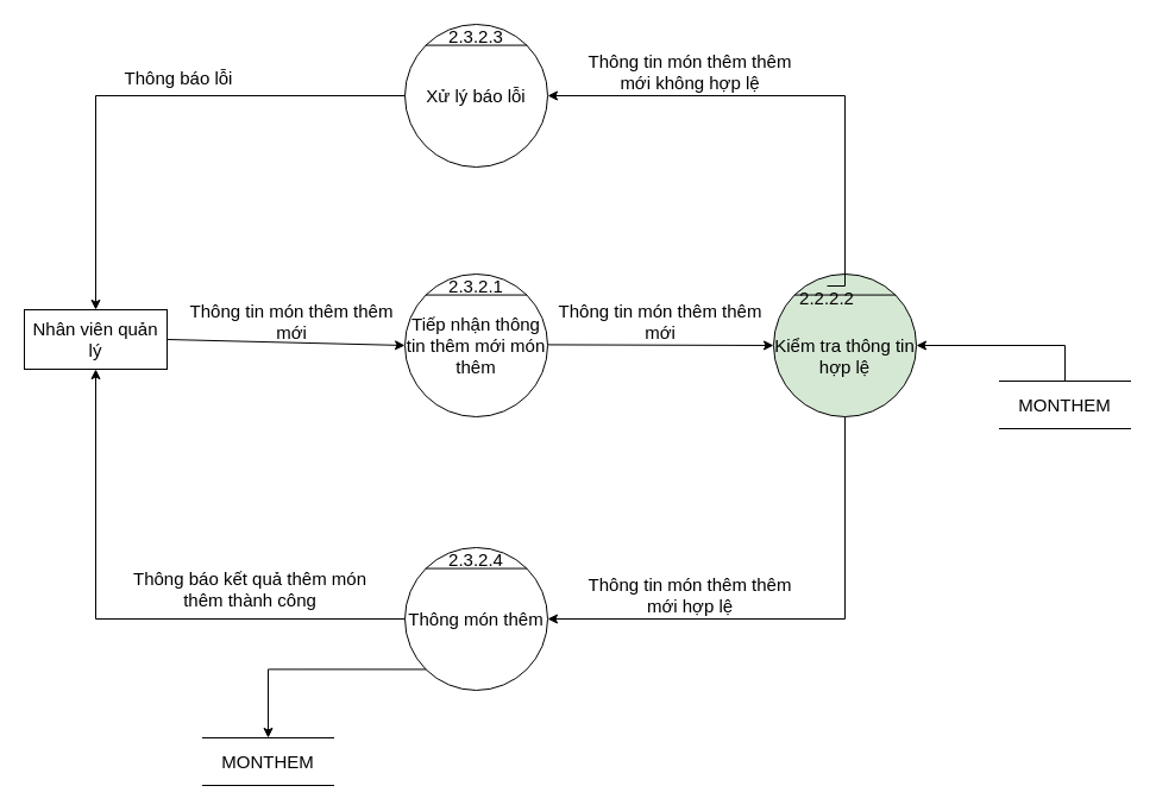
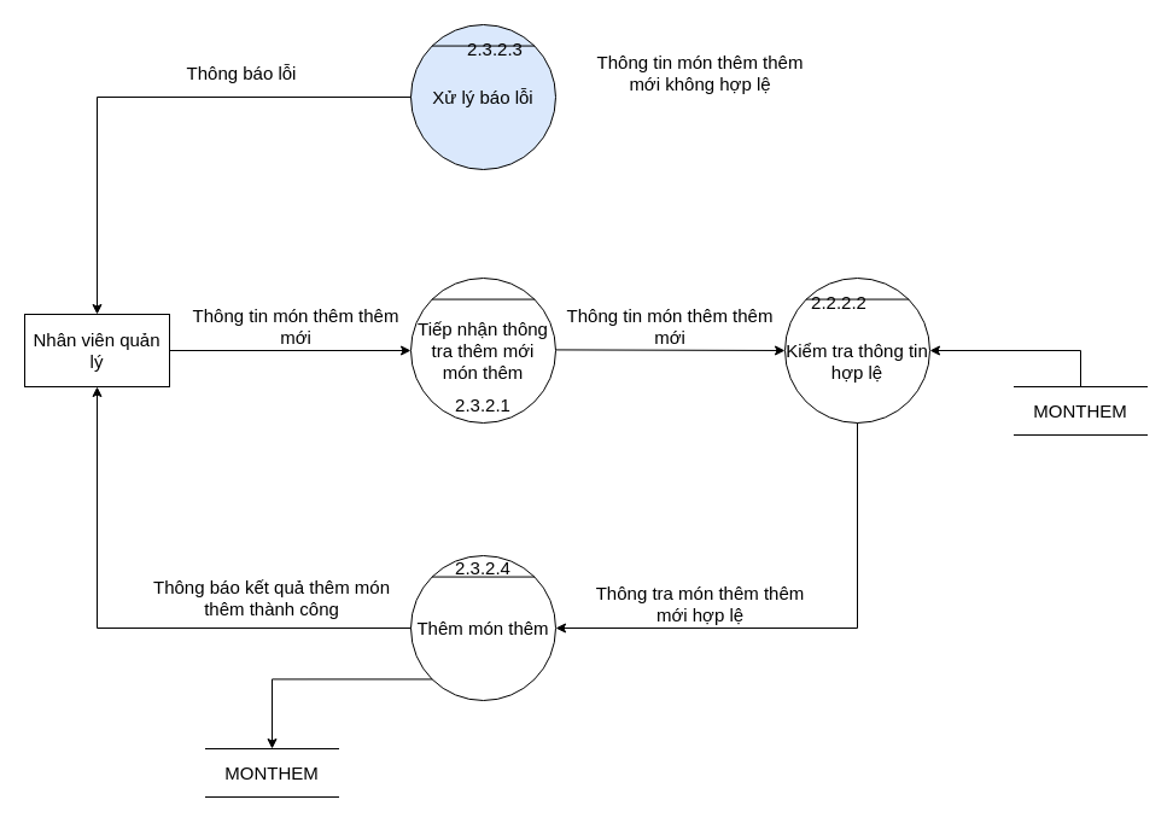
- <mxCell id="22" value="2.3.2.3" style="text;html=1;strokeColor=none;fillColor=none;align=center;verticalAlign=middle;whiteSpace=wrap;rounded=0;fontSize=15;" parent="1" vertex="1"><mxGeometry x="380" y="20" width="40" height="20" as="geometry" /></mxCell>
+ <mxCell id="22" value="2.3.2.3" style="text;html=1;strokeColor=none;fillColor=none;align=center;verticalAlign=middle;whiteSpace=wrap;rounded=0;fontSize=15;" parent="1" vertex="1"><mxGeometry x="390" y="30" width="40" height="20" as="geometry" /></mxCell>
- <mxCell id="26" value="Thông báo lỗi" style="text;html=1;strokeColor=none;fillColor=none;align=center;verticalAlign=middle;whiteSpace=wrap;rounded=0;fontSize=15;" parent="1" vertex="1"><mxGeometry x="50" y="45" width="200" height="40" as="geometry" /></mxCell>
+ <mxCell id="26" value="Thông báo lỗi" style="text;html=1;strokeColor=none;fillColor=none;align=center;verticalAlign=middle;whiteSpace=wrap;rounded=0;fontSize=15;" parent="1" vertex="1"><mxGeometry x="100" y="40" width="200" height="40" as="geometry" /></mxCell>
- <mxCell id="20" value="Xử lý báo lỗi" style="ellipse;whiteSpace=wrap;html=1;aspect=fixed;fontSize=15;" parent="1" vertex="1"><mxGeometry x="340" y="20" width="120" height="120" as="geometry" /></mxCell>
+ <mxCell id="20" value="Xử lý báo lỗi" style="ellipse;whiteSpace=wrap;html=1;aspect=fixed;fontSize=15;fillColor=#dae8fc;" parent="1" vertex="1"><mxGeometry x="340" y="20" width="120" height="120" as="geometry" /></mxCell>
- <mxCell id="23" value="" style="edgeStyle=segmentEdgeStyle;endArrow=classic;html=1;rounded=0;exitX=0.5;exitY=0;exitDx=0;exitDy=0;entryX=1;entryY=0.5;entryDx=0;entryDy=0;" parent="1" source="10" target="20" edge="1"><mxGeometry width="50" height="50" relative="1" as="geometry"><mxPoint x="540" y="310" as="sourcePoint" /><mxPoint x="590" y="260" as="targetPoint" /><Array as="points"><mxPoint x="710" y="80" /></Array></mxGeometry></mxCell>
- <mxCell id="4" value="2.3.2.1" style="text;html=1;strokeColor=none;fillColor=none;align=center;verticalAlign=middle;whiteSpace=wrap;rounded=0;fontSize=15;" parent="1" vertex="1"><mxGeometry x="380" y="230" width="40" height="20" as="geometry" /></mxCell>
+ <mxCell id="4" value="2.3.2.1" style="text;html=1;strokeColor=none;fillColor=none;align=center;verticalAlign=middle;whiteSpace=wrap;rounded=0;fontSize=15;" parent="1" vertex="1"><mxGeometry x="380" y="325" width="40" height="20" as="geometry" /></mxCell>
- <mxCell id="5" value="Nhân viên quản lý" style="rounded=0;whiteSpace=wrap;html=1;fontSize=15;" parent="1" vertex="1"><mxGeometry x="20" y="260" width="120" height="50" as="geometry" /></mxCell>
+ <mxCell id="5" value="Nhân viên quản lý" style="rounded=0;whiteSpace=wrap;html=1;fontSize=15;" parent="1" vertex="1"><mxGeometry x="20" y="260" width="120" height="60" as="geometry" /></mxCell>
- <mxCell id="2" value="Tiếp nhận thông tin thêm mới món thêm" style="ellipse;whiteSpace=wrap;html=1;aspect=fixed;fontSize=15;" parent="1" vertex="1"><mxGeometry x="340" y="230" width="120" height="120" as="geometry" /></mxCell>
+ <mxCell id="2" value="Tiếp nhận thông tra thêm mới món thêm" style="ellipse;whiteSpace=wrap;html=1;aspect=fixed;fontSize=15;" parent="1" vertex="1"><mxGeometry x="340" y="230" width="120" height="120" as="geometry" /></mxCell>
- <mxCell id="8" value="&lt;br&gt;Kiểm tra thông tin hợp lệ" style="ellipse;whiteSpace=wrap;html=1;aspect=fixed;fontSize=15;fillColor=#d5e8d4;" parent="1" vertex="1"><mxGeometry x="650" y="230" width="120" height="120" as="geometry" /></mxCell>
+ <mxCell id="8" value="&lt;br&gt;Kiểm tra thông tin hợp lệ" style="ellipse;whiteSpace=wrap;html=1;aspect=fixed;fontSize=15;" parent="1" vertex="1"><mxGeometry x="650" y="230" width="120" height="120" as="geometry" /></mxCell>
- <mxCell id="19" value="Thông báo kết quả thêm món thêm thành công" style="text;html=1;strokeColor=none;fillColor=none;align=center;verticalAlign=middle;whiteSpace=wrap;rounded=0;fontSize=15;" parent="1" vertex="1"><mxGeometry x="110" y="470" width="200" height="50" as="geometry" /></mxCell>
+ <mxCell id="19" value="Thông báo kết quả thêm món thêm thành công" style="text;html=1;strokeColor=none;fillColor=none;align=center;verticalAlign=middle;whiteSpace=wrap;rounded=0;fontSize=15;" parent="1" vertex="1"><mxGeometry x="125" y="470" width="200" height="50" as="geometry" /></mxCell>
- <mxCell id="17" value="Thông tin món thêm thêm mới hợp lệ" style="text;html=1;strokeColor=none;fillColor=none;align=center;verticalAlign=middle;whiteSpace=wrap;rounded=0;fontSize=15;" parent="1" vertex="1"><mxGeometry x="480" y="480" width="200" height="40" as="geometry" /></mxCell>
+ <mxCell id="17" value="Thông tra món thêm thêm mới hợp lệ" style="text;html=1;strokeColor=none;fillColor=none;align=center;verticalAlign=middle;whiteSpace=wrap;rounded=0;fontSize=15;" parent="1" vertex="1"><mxGeometry x="480" y="480" width="200" height="40" as="geometry" /></mxCell>
- <mxCell id="11" value="Thông món thêm" style="ellipse;whiteSpace=wrap;html=1;aspect=fixed;fontSize=15;" parent="1" vertex="1"><mxGeometry x="340" y="460" width="120" height="120" as="geometry" /></mxCell>
+ <mxCell id="11" value="Thêm món thêm" style="ellipse;whiteSpace=wrap;html=1;aspect=fixed;fontSize=15;" parent="1" vertex="1"><mxGeometry x="340" y="460" width="120" height="120" as="geometry" /></mxCell>
